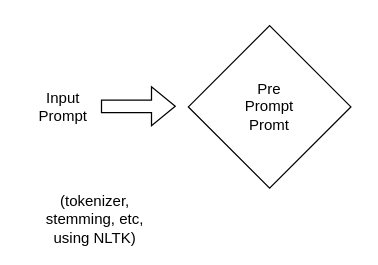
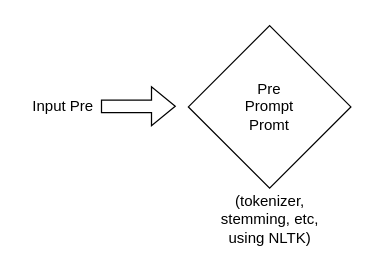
- <mxCell id="3" value="Input Prompt" style="text;html=1;align=center;verticalAlign=middle;whiteSpace=wrap;rounded=0;" vertex="1" parent="1"><mxGeometry x="20" y="70" width="60" height="30" as="geometry" /></mxCell>
+ <mxCell id="3" value="Input Pre" style="text;html=1;align=center;verticalAlign=middle;whiteSpace=wrap;rounded=0;" vertex="1" parent="1"><mxGeometry x="20" y="70" width="60" height="30" as="geometry" /></mxCell>
- <mxCell id="6" value="(tokenizer, stemming, etc, using NLTK)" style="text;html=1;align=center;verticalAlign=middle;whiteSpace=wrap;rounded=0;" vertex="1" parent="1"><mxGeometry x="22.5" y="160" width="105" height="30" as="geometry" /></mxCell>
+ <mxCell id="6" value="(tokenizer, stemming, etc, using NLTK)" style="text;html=1;align=center;verticalAlign=middle;whiteSpace=wrap;rounded=0;" vertex="1" parent="1"><mxGeometry x="162.5" y="160" width="105" height="30" as="geometry" /></mxCell>
